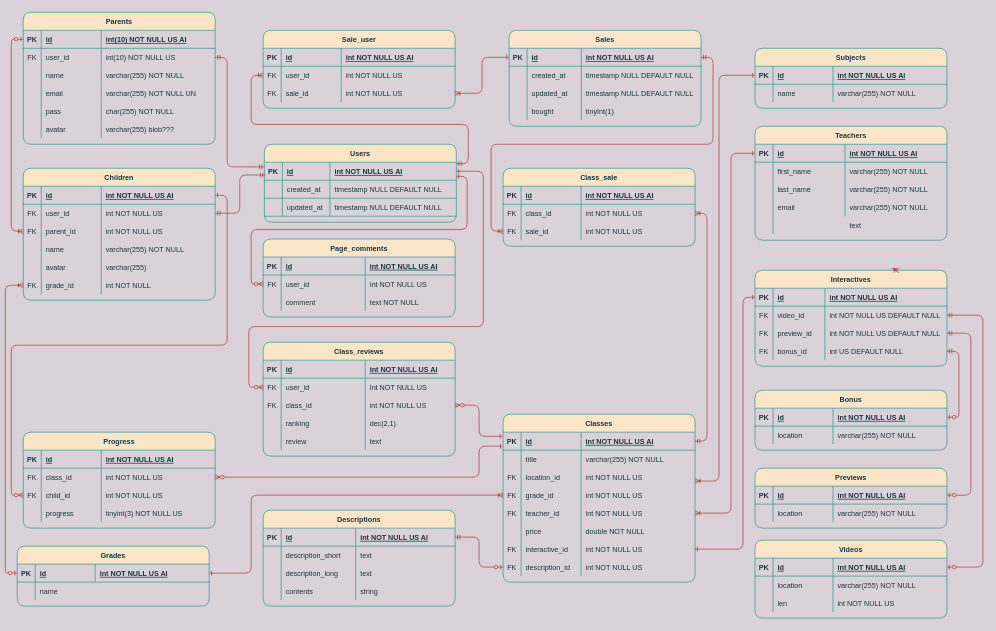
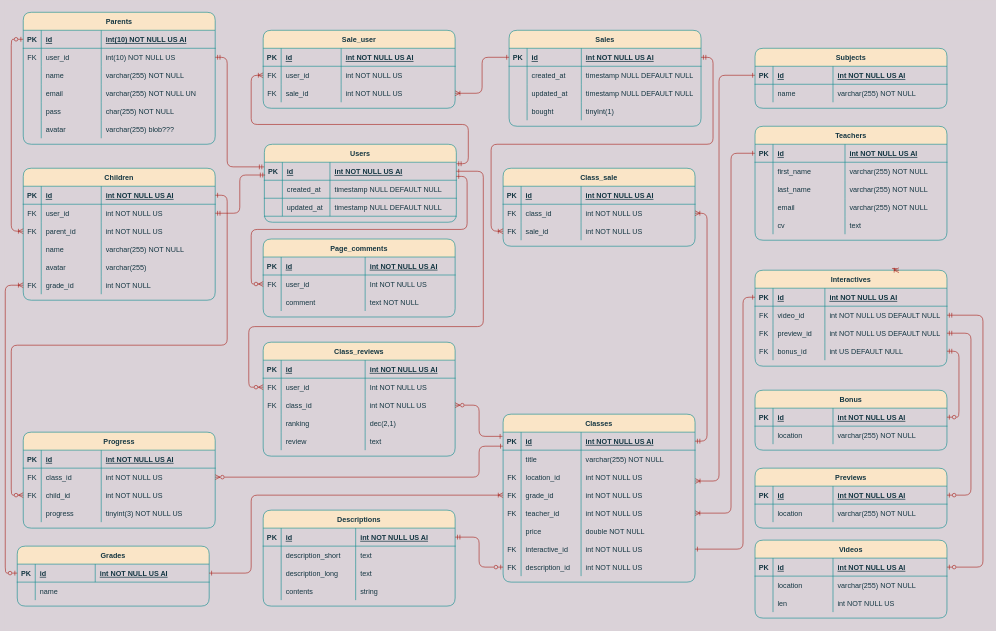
+ <mxCell id="108" value="cv" style="shape=partialRectangle;overflow=hidden;connectable=0;fillColor=none;top=0;left=0;bottom=0;right=0;align=left;spacingLeft=6;rounded=1;strokeColor=#0F8B8D;fontColor=#143642;" parent="106" vertex="1"><mxGeometry x="30" width="120" height="30" as="geometry"><mxRectangle width="120" height="30" as="alternateBounds" /></mxGeometry></mxCell>
